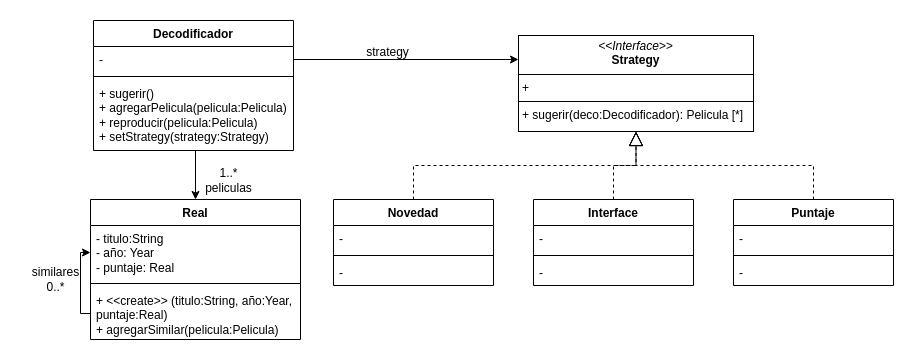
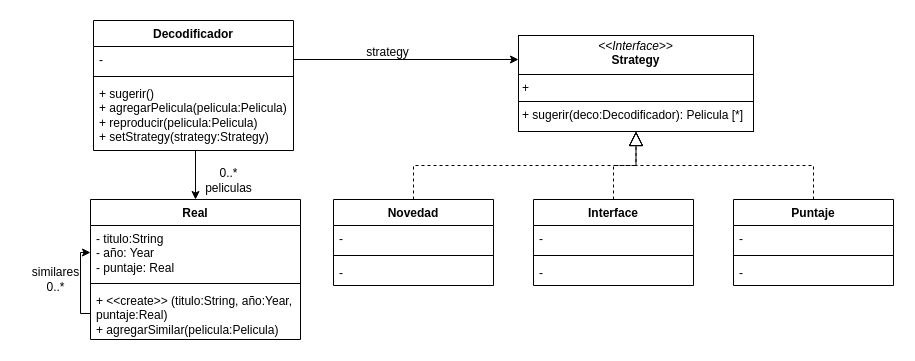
- <mxCell id="13" value="1..*&lt;div&gt;peliculas&lt;/div&gt;" style="text;html=1;align=center;verticalAlign=middle;resizable=0;points=[];autosize=1;strokeColor=none;fillColor=none;" parent="1" vertex="1"><mxGeometry x="193" y="160" width="70" height="40" as="geometry" /></mxCell>
+ <mxCell id="13" value="0..*&lt;div&gt;peliculas&lt;/div&gt;" style="text;html=1;align=center;verticalAlign=middle;resizable=0;points=[];autosize=1;strokeColor=none;fillColor=none;" parent="1" vertex="1"><mxGeometry x="193" y="160" width="70" height="40" as="geometry" /></mxCell>
